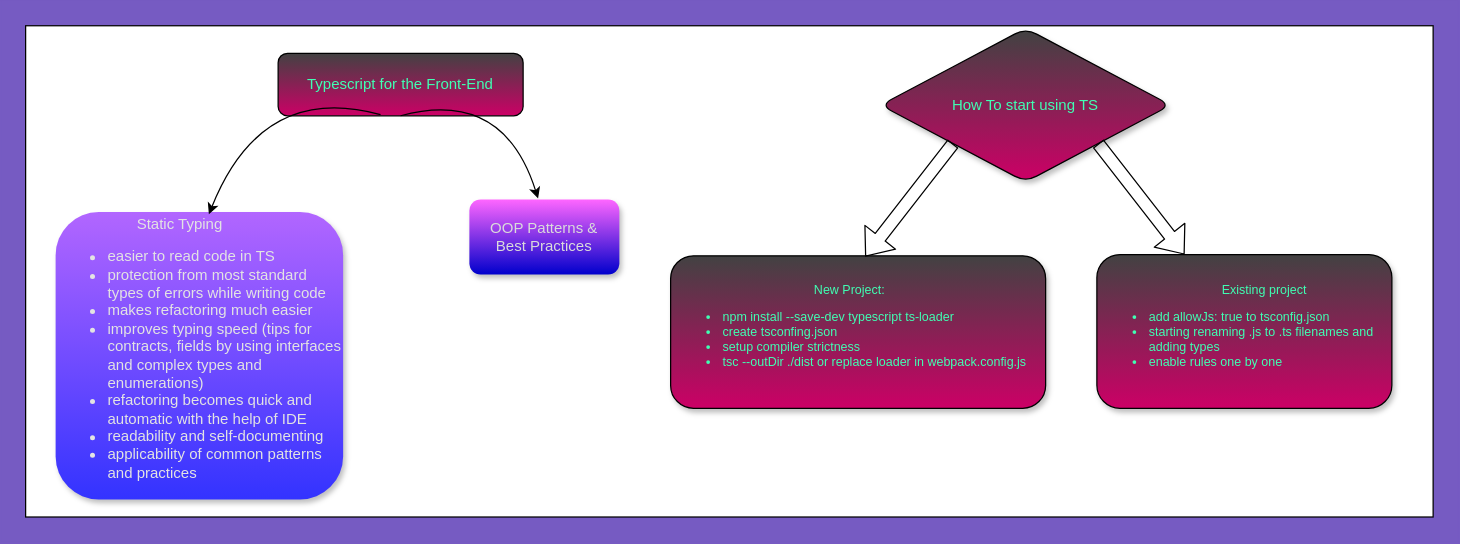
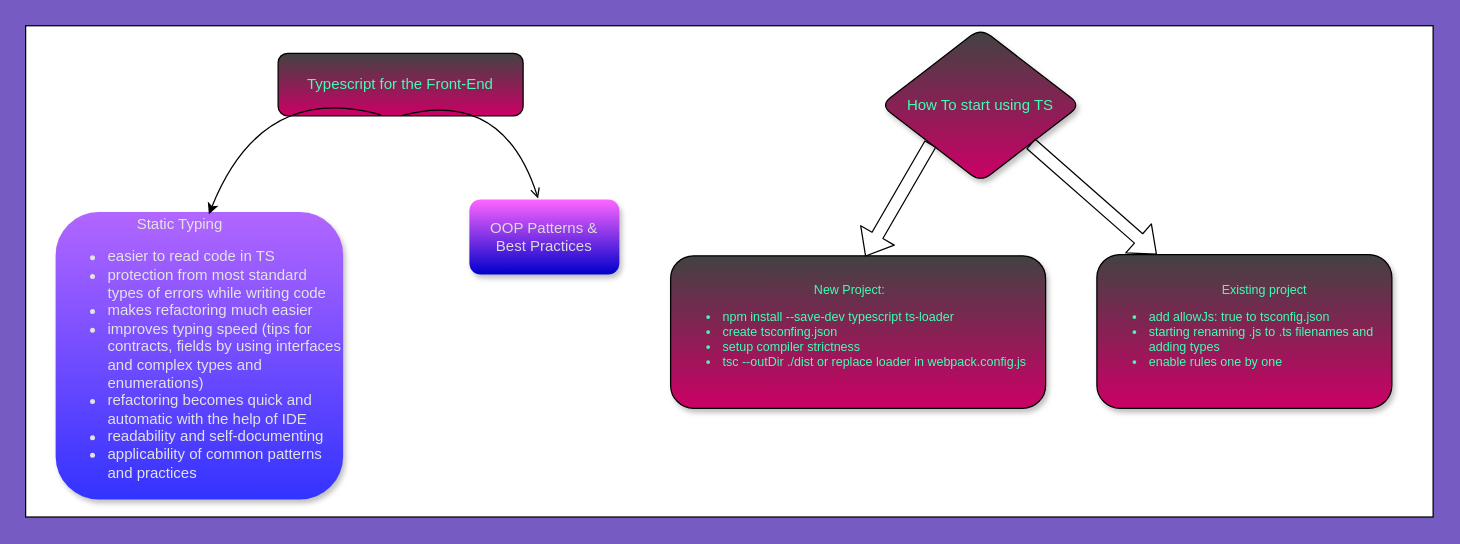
- <mxCell id="8" value="How To start using TS" style="rhombus;whiteSpace=wrap;html=1;rounded=1;shadow=1;glass=0;sketch=0;strokeColor=#000000;fillColor=#424242;gradientColor=#CC0066;fontColor=#40FFB3;" parent="1" vertex="1"><mxGeometry x="704" y="22" width="232" height="123" as="geometry" /></mxCell>
+ <mxCell id="8" value="How To start using TS" style="rhombus;whiteSpace=wrap;html=1;rounded=1;shadow=1;glass=0;sketch=0;strokeColor=#000000;fillColor=#424242;gradientColor=#CC0066;fontColor=#40FFB3;" parent="1" vertex="1"><mxGeometry x="704" y="22" width="160" height="123" as="geometry" /></mxCell>
- <mxCell id="7" value="" style="curved=1;endArrow=classic;html=1;fontColor=#E3E3E3;entryX=0.458;entryY=-0.014;entryDx=0;entryDy=0;entryPerimeter=0;exitX=0.5;exitY=1;exitDx=0;exitDy=0;" parent="1" source="4" target="5" edge="1"><mxGeometry width="50" height="50" relative="1" as="geometry"><mxPoint x="304" y="192" as="sourcePoint" /><mxPoint x="354" y="142" as="targetPoint" /><Array as="points"><mxPoint x="402" y="70" /></Array></mxGeometry></mxCell>
+ <mxCell id="7" value="" style="curved=1;endArrow=open;html=1;fontColor=#E3E3E3;entryX=0.458;entryY=-0.014;entryDx=0;entryDy=0;entryPerimeter=0;exitX=0.5;exitY=1;exitDx=0;exitDy=0;" parent="1" source="4" target="5" edge="1"><mxGeometry width="50" height="50" relative="1" as="geometry"><mxPoint x="304" y="192" as="sourcePoint" /><mxPoint x="354" y="142" as="targetPoint" /><Array as="points"><mxPoint x="402" y="70" /></Array></mxGeometry></mxCell>
